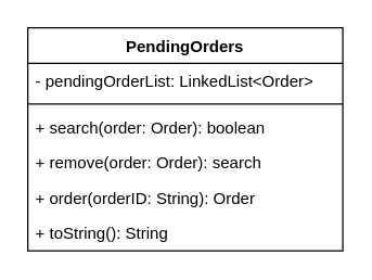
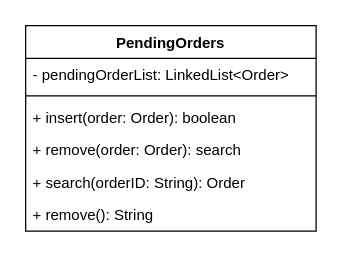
- <mxCell id="5" value="+ search(order: Order): boolean" style="text;strokeColor=none;fillColor=none;align=left;verticalAlign=top;spacingLeft=4;spacingRight=4;overflow=hidden;rotatable=0;points=[[0,0.5],[1,0.5]];portConstraint=eastwest;" vertex="1" parent="2"><mxGeometry y="60" width="232" height="26" as="geometry" /></mxCell>
+ <mxCell id="5" value="+ insert(order: Order): boolean" style="text;strokeColor=none;fillColor=none;align=left;verticalAlign=top;spacingLeft=4;spacingRight=4;overflow=hidden;rotatable=0;points=[[0,0.5],[1,0.5]];portConstraint=eastwest;" vertex="1" parent="2"><mxGeometry y="60" width="232" height="26" as="geometry" /></mxCell>
- <mxCell id="7" value="+ order(orderID: String): Order" style="text;strokeColor=none;fillColor=none;align=left;verticalAlign=top;spacingLeft=4;spacingRight=4;overflow=hidden;rotatable=0;points=[[0,0.5],[1,0.5]];portConstraint=eastwest;" vertex="1" parent="2"><mxGeometry y="112" width="232" height="26" as="geometry" /></mxCell>
+ <mxCell id="7" value="+ search(orderID: String): Order" style="text;strokeColor=none;fillColor=none;align=left;verticalAlign=top;spacingLeft=4;spacingRight=4;overflow=hidden;rotatable=0;points=[[0,0.5],[1,0.5]];portConstraint=eastwest;" vertex="1" parent="2"><mxGeometry y="112" width="232" height="26" as="geometry" /></mxCell>
- <mxCell id="8" value="+ toString(): String" style="text;strokeColor=none;fillColor=none;align=left;verticalAlign=top;spacingLeft=4;spacingRight=4;overflow=hidden;rotatable=0;points=[[0,0.5],[1,0.5]];portConstraint=eastwest;" vertex="1" parent="2"><mxGeometry y="138" width="232" height="26" as="geometry" /></mxCell>
+ <mxCell id="8" value="+ remove(): String" style="text;strokeColor=none;fillColor=none;align=left;verticalAlign=top;spacingLeft=4;spacingRight=4;overflow=hidden;rotatable=0;points=[[0,0.5],[1,0.5]];portConstraint=eastwest;" vertex="1" parent="2"><mxGeometry y="138" width="232" height="26" as="geometry" /></mxCell>
